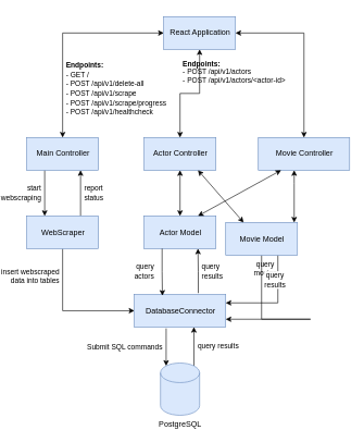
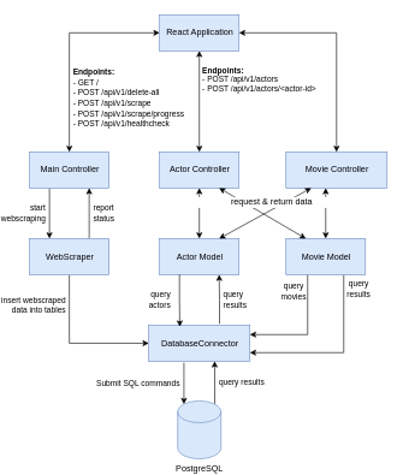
- <mxCell id="29" value="React Application" style="html=1;fillColor=#dae8fc;strokeColor=#6c8ebf;" vertex="1" parent="1"><mxGeometry x="230.5" y="25" width="110" height="50" as="geometry" /></mxCell>
+ <mxCell id="29" value="React Application" style="html=1;fillColor=#dae8fc;strokeColor=#6c8ebf;" vertex="1" parent="1"><mxGeometry x="200.5" y="20" width="110" height="50" as="geometry" /></mxCell>
+ <mxCell id="25" value="&amp;nbsp; &amp;nbsp; &amp;nbsp; &amp;nbsp; &amp;nbsp; &amp;nbsp; &amp;nbsp; &amp;nbsp;request &amp;amp; return data&amp;nbsp; &amp;nbsp; &amp;nbsp; &amp;nbsp; &amp;nbsp;" style="text;html=1;strokeColor=none;fillColor=none;align=center;verticalAlign=middle;whiteSpace=wrap;rounded=0;fontColor=default;labelBackgroundColor=default;labelBorderColor=none;" vertex="1" parent="1"><mxGeometry x="240.5" y="270" width="210" height="20" as="geometry" /></mxCell>
- <mxCell id="21" value="Movie Model" style="html=1;fillColor=#dae8fc;strokeColor=#6c8ebf;" vertex="1" parent="1"><mxGeometry x="325.5" y="340" width="110" height="50" as="geometry" /></mxCell>
+ <mxCell id="21" value="Movie Model" style="html=1;fillColor=#dae8fc;strokeColor=#6c8ebf;" vertex="1" parent="1"><mxGeometry x="375.5" y="330" width="110" height="50" as="geometry" /></mxCell>
